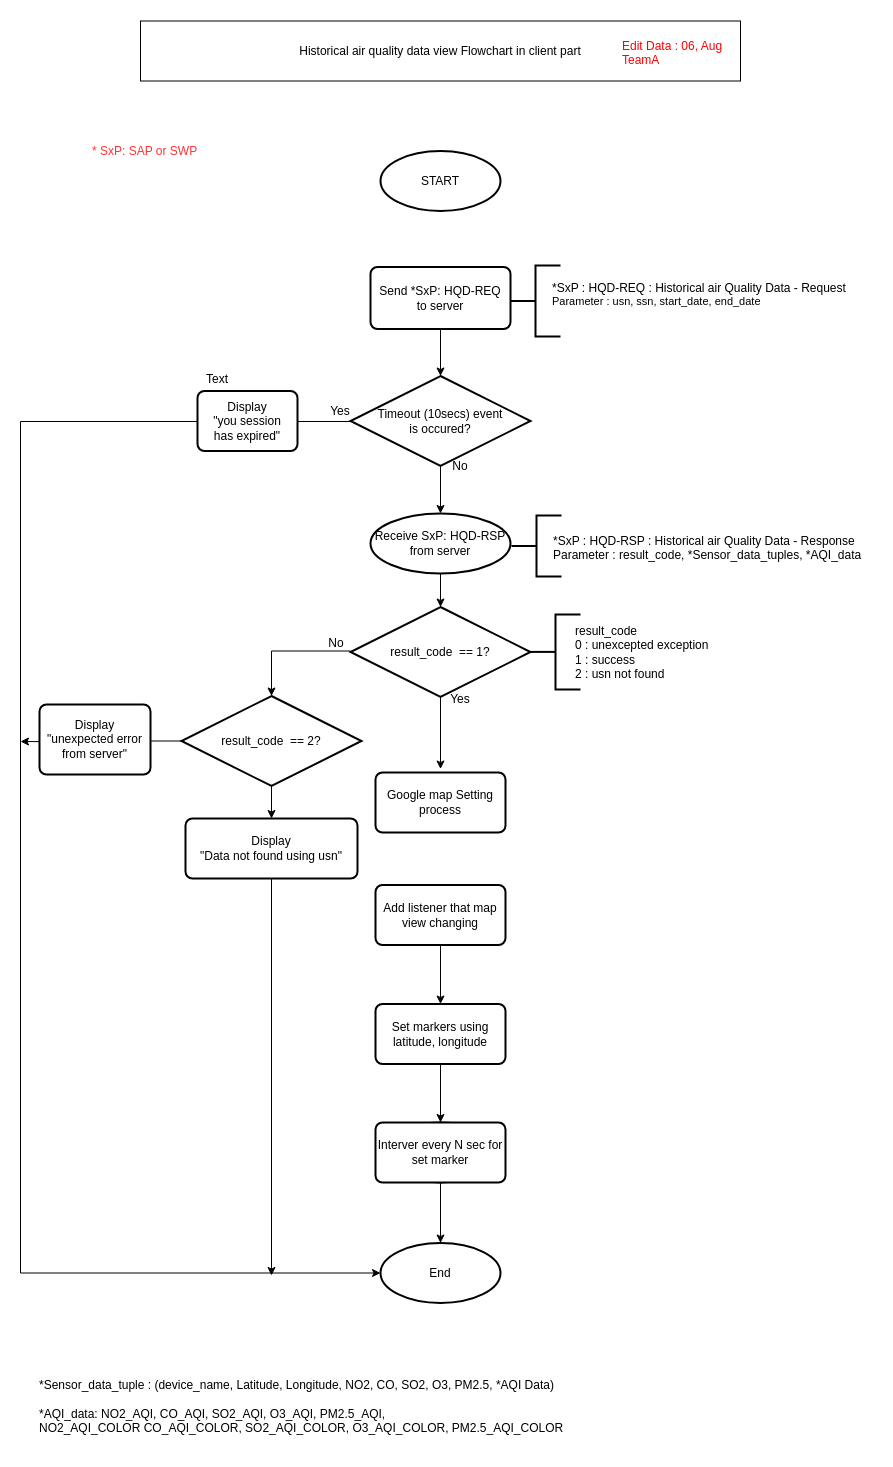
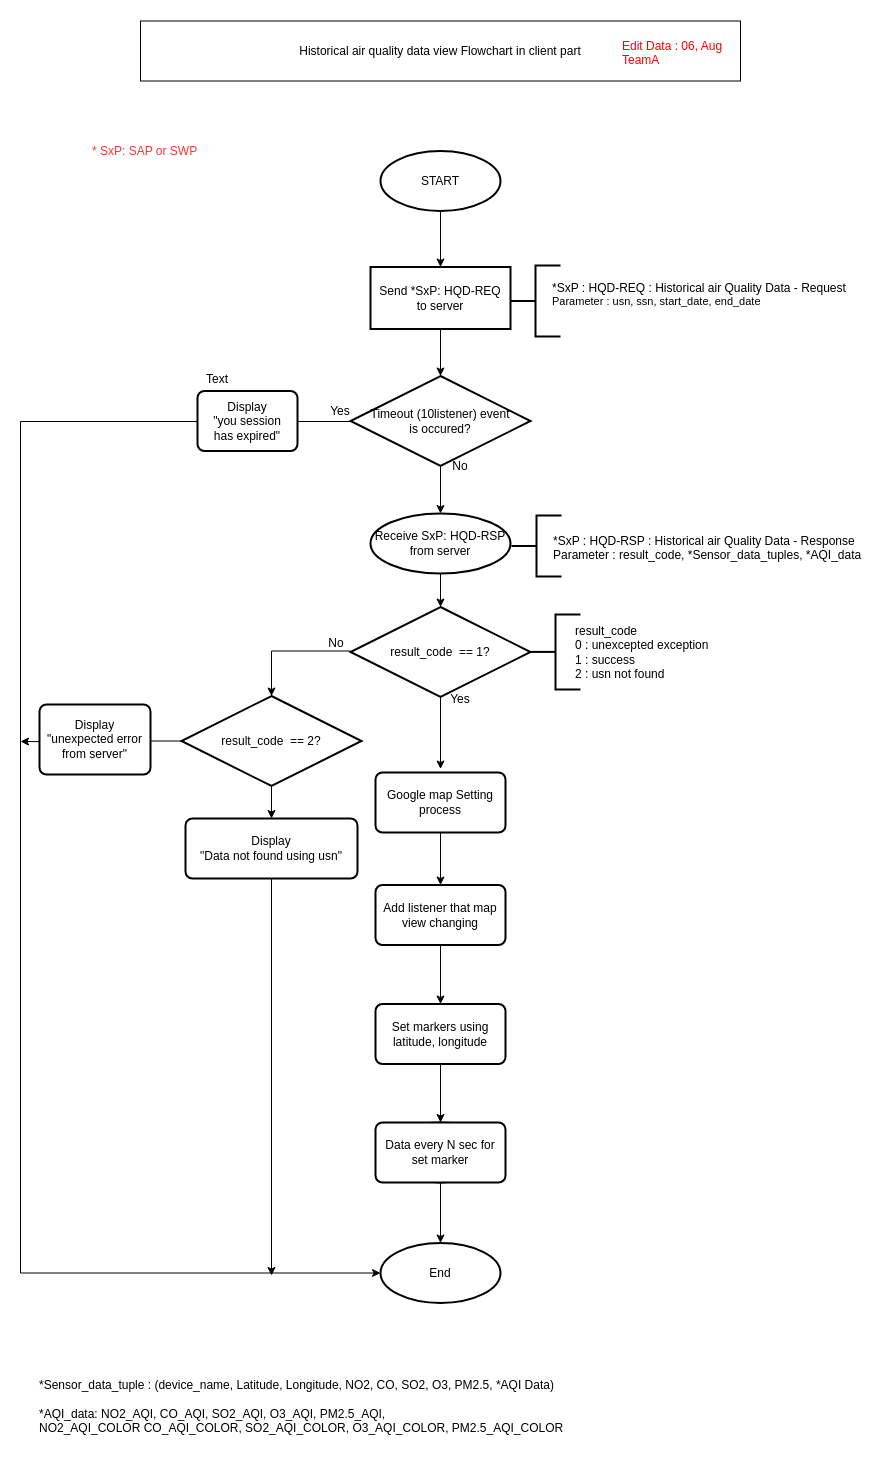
+ <mxCell id="2" value="" style="edgeStyle=orthogonalEdgeStyle;rounded=0;orthogonalLoop=1;jettySize=auto;html=1;" parent="1" source="3" target="4" edge="1"><mxGeometry relative="1" as="geometry" /></mxCell>
- <mxCell id="4" value="&lt;div&gt;Send *SxP: HQD-REQ&lt;/div&gt;&lt;div&gt;to server&lt;br&gt;&lt;/div&gt;" style="rounded=1;whiteSpace=wrap;html=1;absoluteArcSize=1;arcSize=14;strokeWidth=2;" parent="1" vertex="1"><mxGeometry x="370" y="266.5" width="140" height="62" as="geometry" /></mxCell>
+ <mxCell id="4" value="&lt;div&gt;Send *SxP: HQD-REQ&lt;/div&gt;&lt;div&gt;to server&lt;br&gt;&lt;/div&gt;" style="whiteSpace=wrap;html=1;absoluteArcSize=1;arcSize=14;strokeWidth=2;rounded=0;" parent="1" vertex="1"><mxGeometry x="370" y="266.5" width="140" height="62" as="geometry" /></mxCell>
- <mxCell id="7" value="&lt;div&gt;Timeout (10secs) event &lt;br&gt;&lt;/div&gt;&lt;div&gt;is occured?&lt;br&gt;&lt;/div&gt;" style="strokeWidth=2;html=1;shape=mxgraph.flowchart.decision;whiteSpace=wrap;" parent="1" vertex="1"><mxGeometry x="350" y="375.5" width="180" height="90" as="geometry" /></mxCell>
+ <mxCell id="7" value="&lt;div&gt;Timeout (10listener) event &lt;br&gt;&lt;/div&gt;&lt;div&gt;is occured?&lt;br&gt;&lt;/div&gt;" style="strokeWidth=2;html=1;shape=mxgraph.flowchart.decision;whiteSpace=wrap;" parent="1" vertex="1"><mxGeometry x="350" y="375.5" width="180" height="90" as="geometry" /></mxCell>
+ <mxCell id="31" value="" style="edgeStyle=orthogonalEdgeStyle;rounded=0;orthogonalLoop=1;jettySize=auto;html=1;" parent="1" source="32" target="34" edge="1"><mxGeometry relative="1" as="geometry" /></mxCell>
- <mxCell id="39" value="Interver every N sec for set marker" style="rounded=1;whiteSpace=wrap;html=1;absoluteArcSize=1;arcSize=14;strokeWidth=2;" parent="1" vertex="1"><mxGeometry x="375" y="1122" width="130" height="60" as="geometry" /></mxCell>
+ <mxCell id="39" value="Data every N sec for set marker" style="rounded=1;whiteSpace=wrap;html=1;absoluteArcSize=1;arcSize=14;strokeWidth=2;" parent="1" vertex="1"><mxGeometry x="375" y="1122" width="130" height="60" as="geometry" /></mxCell>
